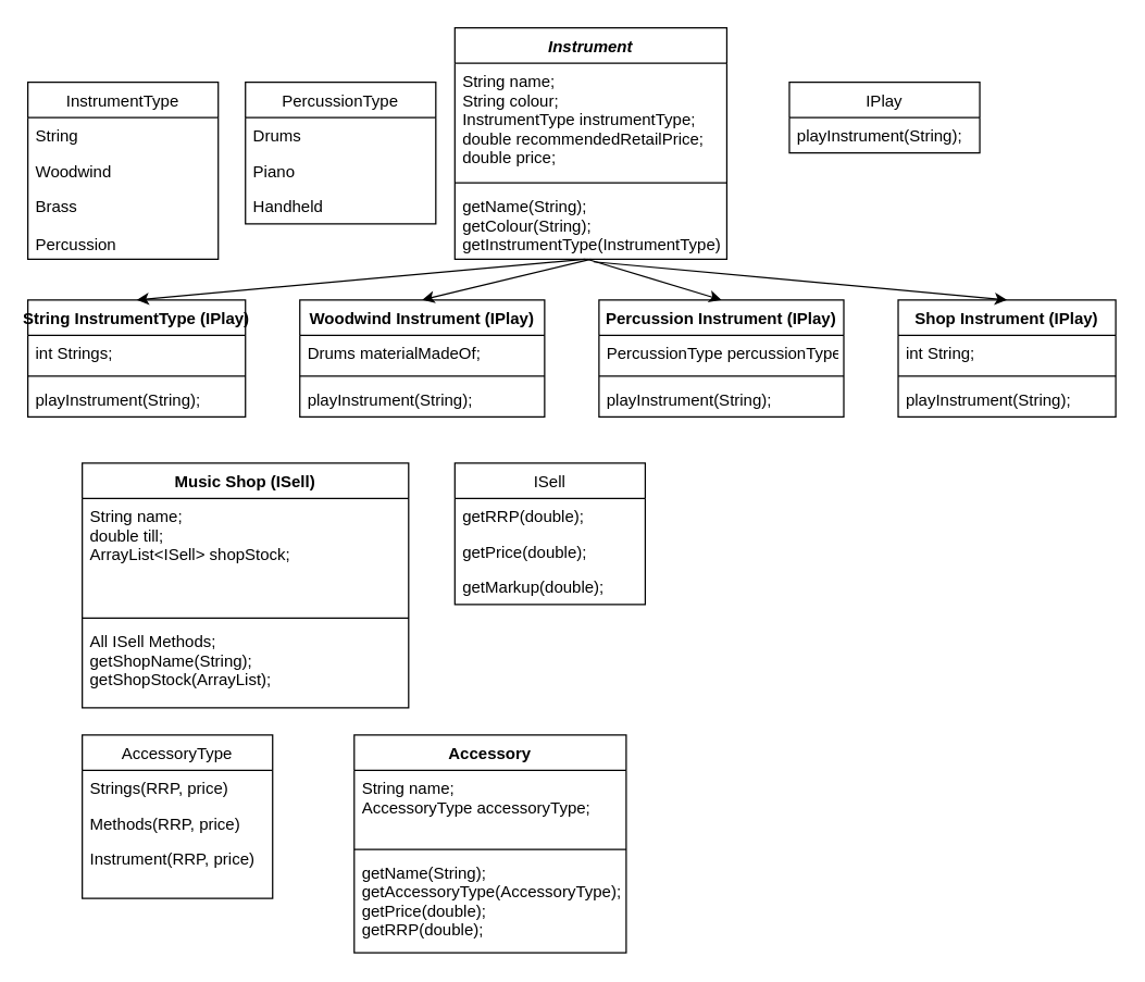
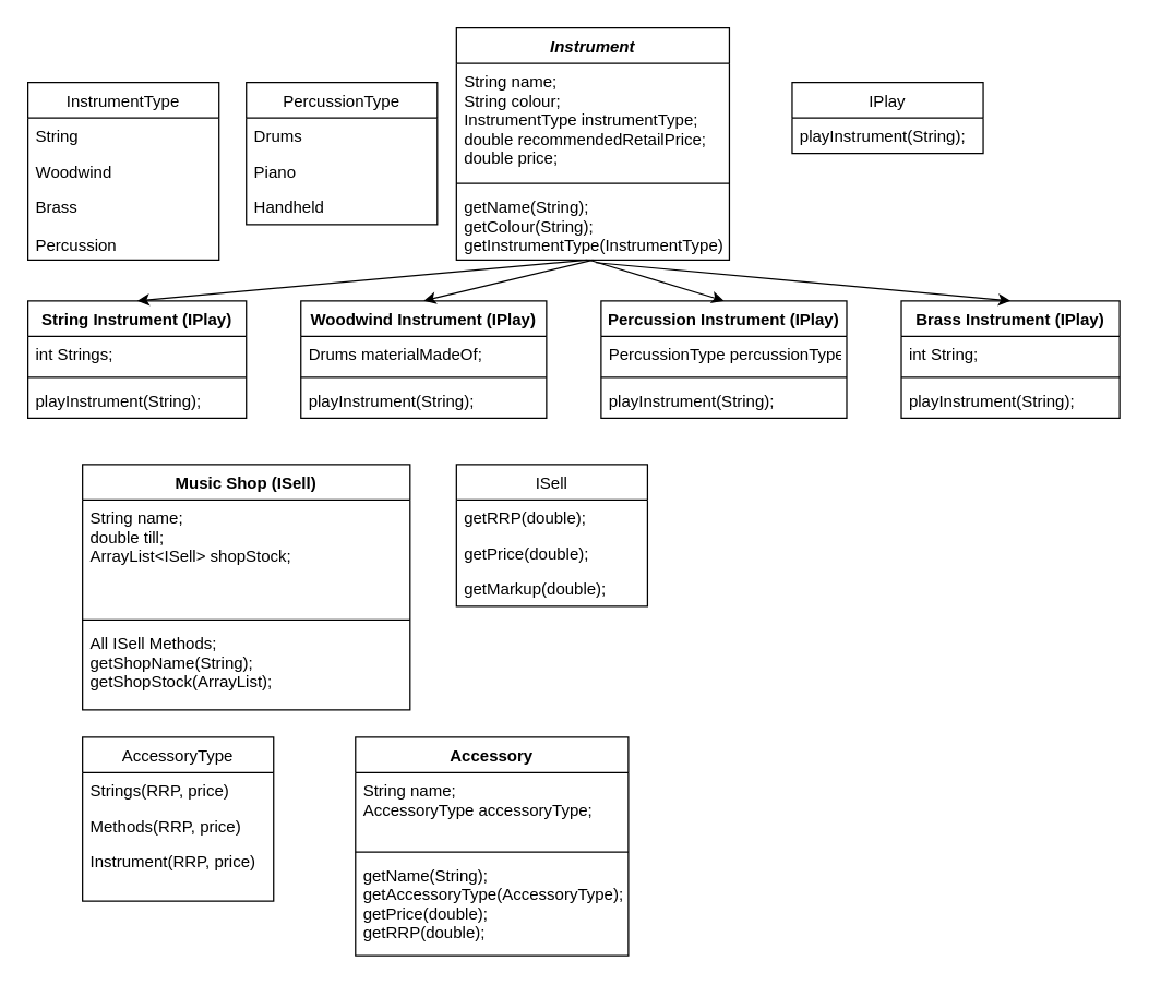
- <mxCell id="6" value="String InstrumentType (IPlay)" style="swimlane;fontStyle=1;align=center;verticalAlign=top;childLayout=stackLayout;horizontal=1;startSize=26;horizontalStack=0;resizeParent=1;resizeParentMax=0;resizeLast=0;collapsible=1;marginBottom=0;" vertex="1" parent="1"><mxGeometry y="220" width="160" height="86" as="geometry" x="20" /></mxCell>
+ <mxCell id="6" value="String Instrument (IPlay)" style="swimlane;fontStyle=1;align=center;verticalAlign=top;childLayout=stackLayout;horizontal=1;startSize=26;horizontalStack=0;resizeParent=1;resizeParentMax=0;resizeLast=0;collapsible=1;marginBottom=0;" vertex="1" parent="1"><mxGeometry y="220" width="160" height="86" as="geometry" x="20" /></mxCell>
- <mxCell id="18" value="Shop Instrument (IPlay)" style="swimlane;fontStyle=1;align=center;verticalAlign=top;childLayout=stackLayout;horizontal=1;startSize=26;horizontalStack=0;resizeParent=1;resizeParentMax=0;resizeLast=0;collapsible=1;marginBottom=0;" vertex="1" parent="1"><mxGeometry x="660" y="220" width="160" height="86" as="geometry" /></mxCell>
+ <mxCell id="18" value="Brass Instrument (IPlay)" style="swimlane;fontStyle=1;align=center;verticalAlign=top;childLayout=stackLayout;horizontal=1;startSize=26;horizontalStack=0;resizeParent=1;resizeParentMax=0;resizeLast=0;collapsible=1;marginBottom=0;" vertex="1" parent="1"><mxGeometry x="660" y="220" width="160" height="86" as="geometry" /></mxCell>
